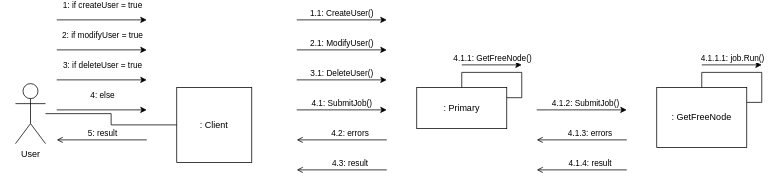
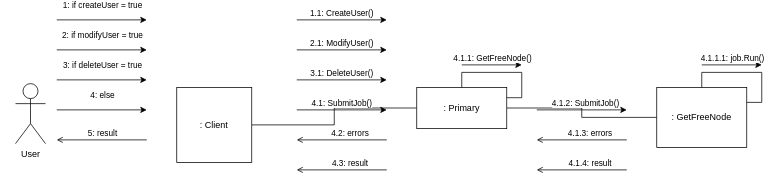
+ <mxCell id="4" style="edgeStyle=orthogonalEdgeStyle;rounded=0;orthogonalLoop=1;jettySize=auto;html=1;endArrow=none;endFill=0;" parent="1" source="5" target="6" edge="1"><mxGeometry relative="1" as="geometry" /></mxCell>
- <mxCell id="9" style="edgeStyle=orthogonalEdgeStyle;rounded=0;orthogonalLoop=1;jettySize=auto;html=1;entryX=0;entryY=0.5;entryDx=0;entryDy=0;endArrow=none;endFill=0;" parent="1" source="10" target="3" edge="1"><mxGeometry relative="1" as="geometry" /></mxCell>
+ <mxCell id="2" style="edgeStyle=orthogonalEdgeStyle;rounded=0;orthogonalLoop=1;jettySize=auto;html=1;entryX=0;entryY=0.5;entryDx=0;entryDy=0;endArrow=none;endFill=0;" parent="1" source="3" target="5" edge="1"><mxGeometry relative="1" as="geometry" /></mxCell>
